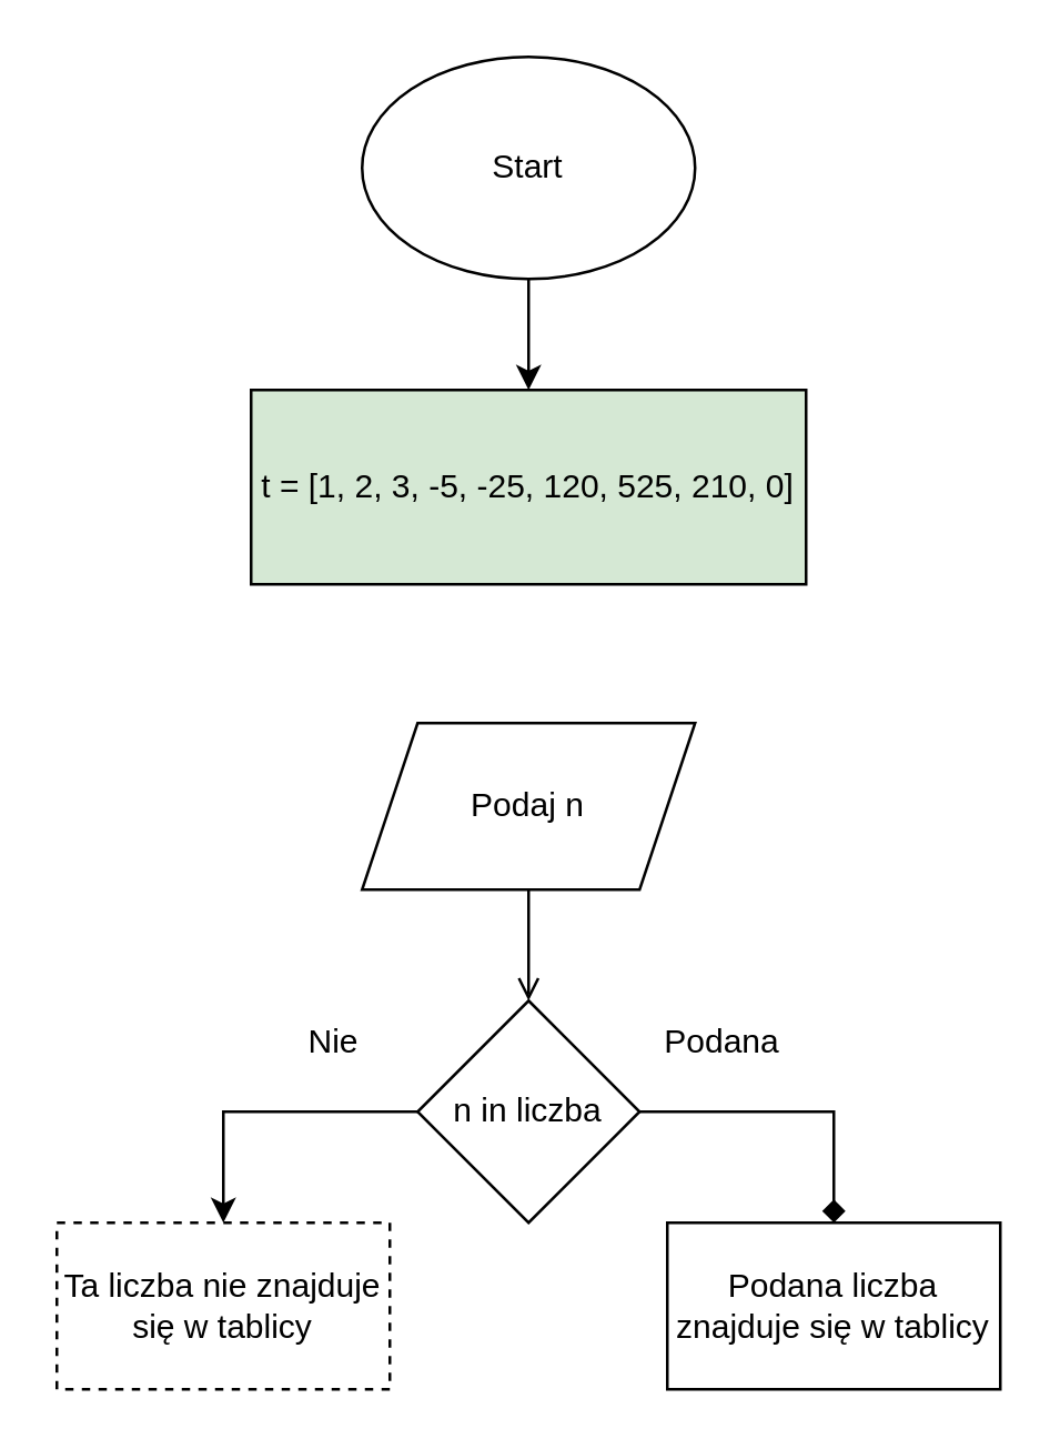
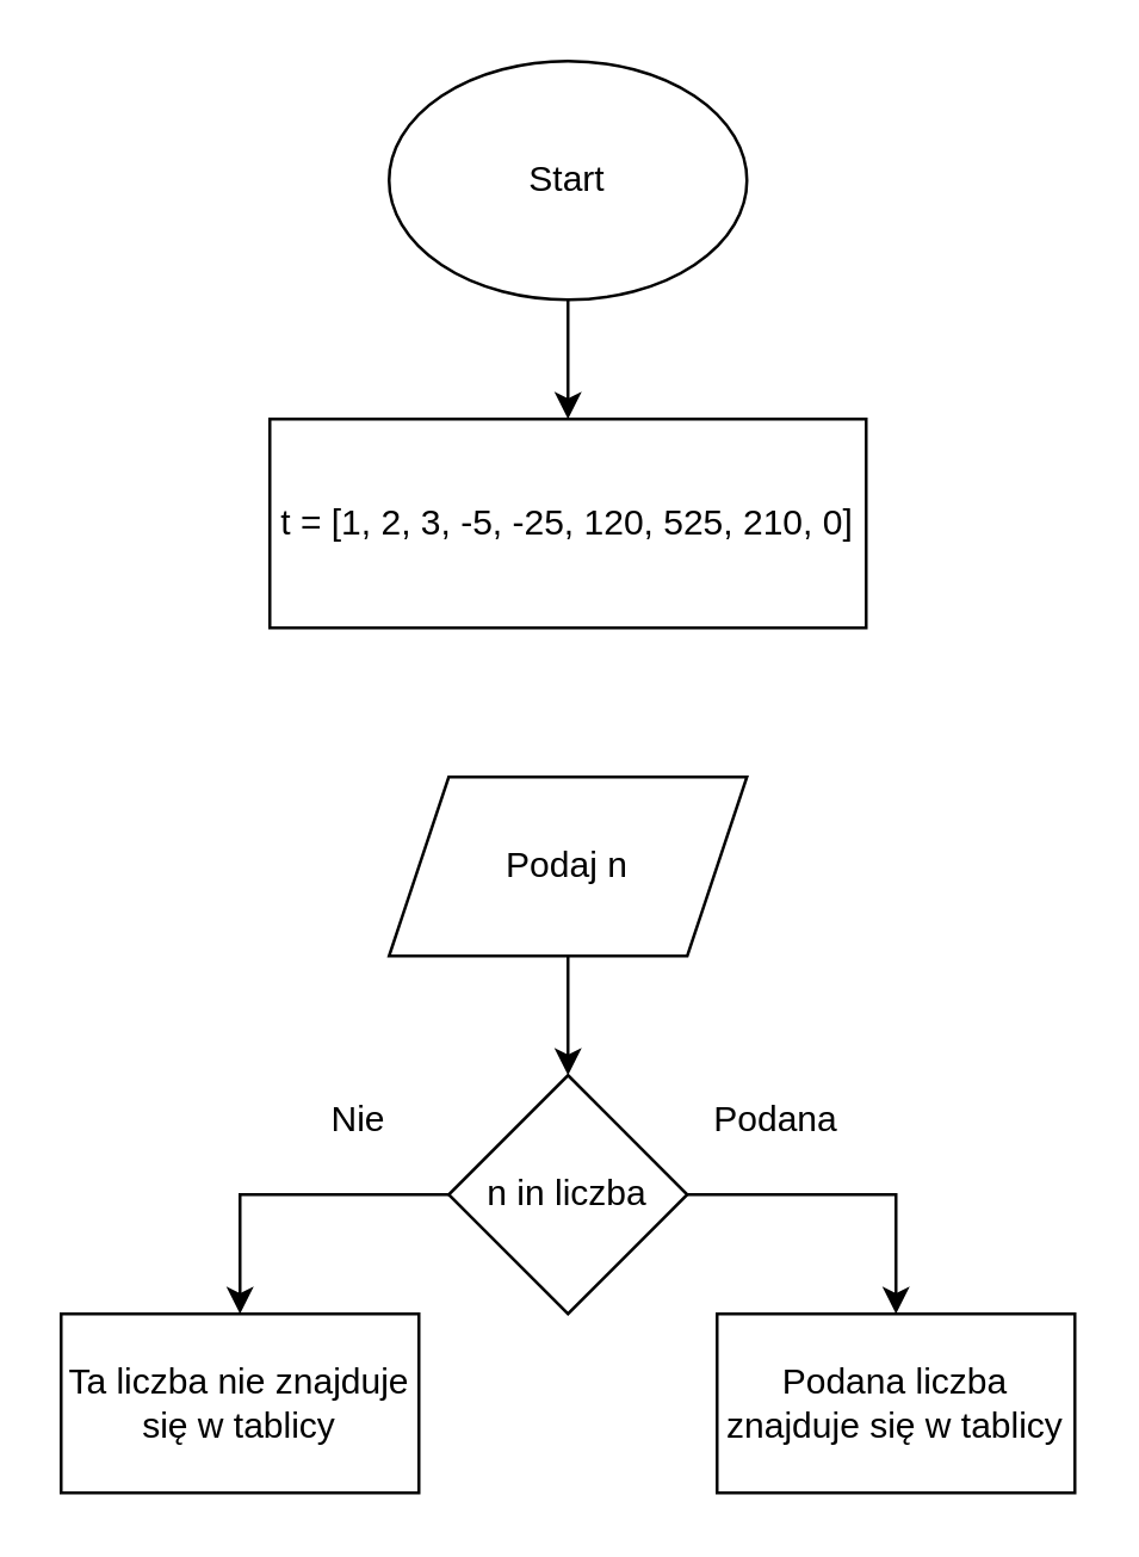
- <mxCell id="6" value="t = [1, 2, 3, -5, -25, 120, 525, 210, 0]" style="rounded=0;whiteSpace=wrap;html=1;fillColor=#d5e8d4;" parent="1" vertex="1"><mxGeometry x="90" y="140" width="200" height="70" as="geometry" /></mxCell>
+ <mxCell id="6" value="t = [1, 2, 3, -5, -25, 120, 525, 210, 0]" style="rounded=0;whiteSpace=wrap;html=1;" parent="1" vertex="1"><mxGeometry x="90" y="140" width="200" height="70" as="geometry" /></mxCell>
- <mxCell id="4" style="edgeStyle=orthogonalEdgeStyle;rounded=0;orthogonalLoop=1;jettySize=auto;html=1;entryX=0.5;entryY=0;entryDx=0;entryDy=0;endArrow=open;" parent="1" source="5" target="9" edge="1"><mxGeometry relative="1" as="geometry" /></mxCell>
+ <mxCell id="4" style="edgeStyle=orthogonalEdgeStyle;rounded=0;orthogonalLoop=1;jettySize=auto;html=1;entryX=0.5;entryY=0;entryDx=0;entryDy=0;" parent="1" source="5" target="9" edge="1"><mxGeometry relative="1" as="geometry" /></mxCell>
- <mxCell id="7" style="edgeStyle=orthogonalEdgeStyle;rounded=0;orthogonalLoop=1;jettySize=auto;html=1;entryX=0.5;entryY=0;entryDx=0;entryDy=0;endArrow=diamond;" parent="1" source="9" target="10" edge="1"><mxGeometry relative="1" as="geometry" /></mxCell>
+ <mxCell id="7" style="edgeStyle=orthogonalEdgeStyle;rounded=0;orthogonalLoop=1;jettySize=auto;html=1;entryX=0.5;entryY=0;entryDx=0;entryDy=0;" parent="1" source="9" target="10" edge="1"><mxGeometry relative="1" as="geometry" /></mxCell>
- <mxCell id="11" value="Ta liczba nie znajduje się w tablicy" style="rounded=0;whiteSpace=wrap;html=1;dashed=1;" parent="1" vertex="1"><mxGeometry x="20" y="440" width="120" height="60" as="geometry" /></mxCell>
+ <mxCell id="11" value="Ta liczba nie znajduje się w tablicy" style="rounded=0;whiteSpace=wrap;html=1;" parent="1" vertex="1"><mxGeometry x="20" y="440" width="120" height="60" as="geometry" /></mxCell>
